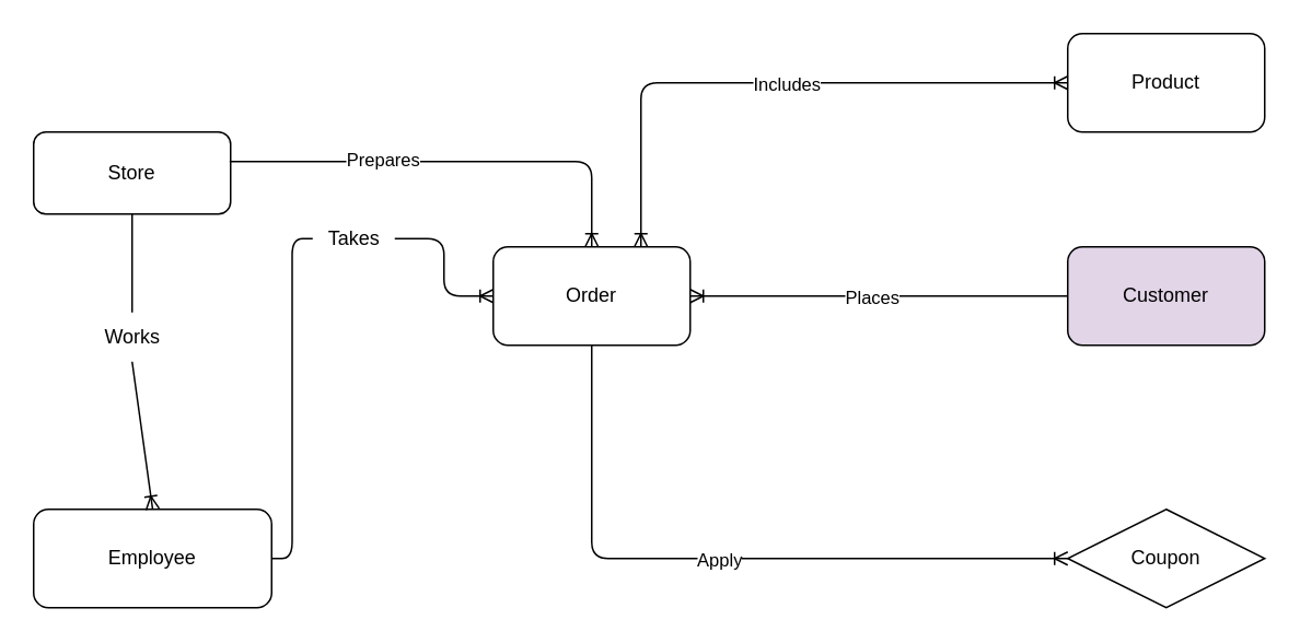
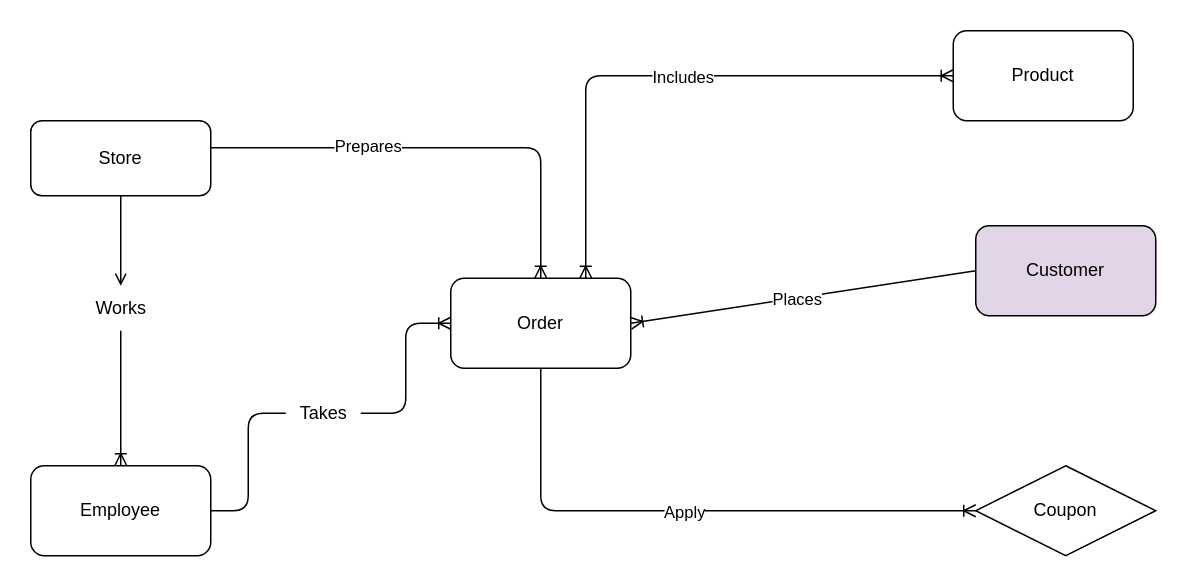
- <mxCell id="5" value="Product" style="rounded=1;whiteSpace=wrap;html=1;fontStyle=0" vertex="1" parent="1"><mxGeometry x="650" y="20" width="120" height="60" as="geometry" /></mxCell>
+ <mxCell id="5" value="Product" style="rounded=1;whiteSpace=wrap;html=1;fontStyle=0" vertex="1" parent="1"><mxGeometry x="635" y="20" width="120" height="60" as="geometry" /></mxCell>
- <mxCell id="13" value="Takes" style="text;html=1;align=center;verticalAlign=middle;resizable=0;points=[];autosize=1;strokeColor=none;fillColor=none;" vertex="1" parent="1"><mxGeometry x="190" y="130" width="50" height="30" as="geometry" /></mxCell>
+ <mxCell id="13" value="Takes" style="text;html=1;align=center;verticalAlign=middle;resizable=0;points=[];autosize=1;strokeColor=none;fillColor=none;" vertex="1" parent="1"><mxGeometry x="190" y="260" width="50" height="30" as="geometry" /></mxCell>
- <mxCell id="4" value="Order" style="rounded=1;whiteSpace=wrap;html=1;fontStyle=0" vertex="1" parent="1"><mxGeometry x="300" y="150" width="120" height="60" as="geometry" /></mxCell>
+ <mxCell id="4" value="Order" style="rounded=1;whiteSpace=wrap;html=1;fontStyle=0" vertex="1" parent="1"><mxGeometry x="300" y="185" width="120" height="60" as="geometry" /></mxCell>
- <mxCell id="9" value="" style="fontSize=12;html=1;endArrow=none;exitX=0.5;exitY=1;exitDx=0;exitDy=0;entryX=0.5;entryY=0;entryDx=0;entryDy=0;" edge="1" parent="1" source="2" target="10"><mxGeometry width="100" height="100" relative="1" as="geometry"><mxPoint x="80" y="140" as="sourcePoint" /><mxPoint x="80" y="310" as="targetPoint" /><Array as="points" /></mxGeometry></mxCell>
+ <mxCell id="9" value="" style="fontSize=12;html=1;endArrow=open;exitX=0.5;exitY=1;exitDx=0;exitDy=0;entryX=0.5;entryY=0;entryDx=0;entryDy=0;" edge="1" parent="1" source="2" target="10"><mxGeometry width="100" height="100" relative="1" as="geometry"><mxPoint x="80" y="140" as="sourcePoint" /><mxPoint x="80" y="310" as="targetPoint" /><Array as="points" /></mxGeometry></mxCell>
- <mxCell id="3" value="Employee" style="rounded=1;whiteSpace=wrap;html=1;" vertex="1" parent="1"><mxGeometry x="20" y="310" width="145" height="60" as="geometry" /></mxCell>
+ <mxCell id="3" value="Employee" style="rounded=1;whiteSpace=wrap;html=1;" vertex="1" parent="1"><mxGeometry x="20" y="310" width="120" height="60" as="geometry" /></mxCell>
